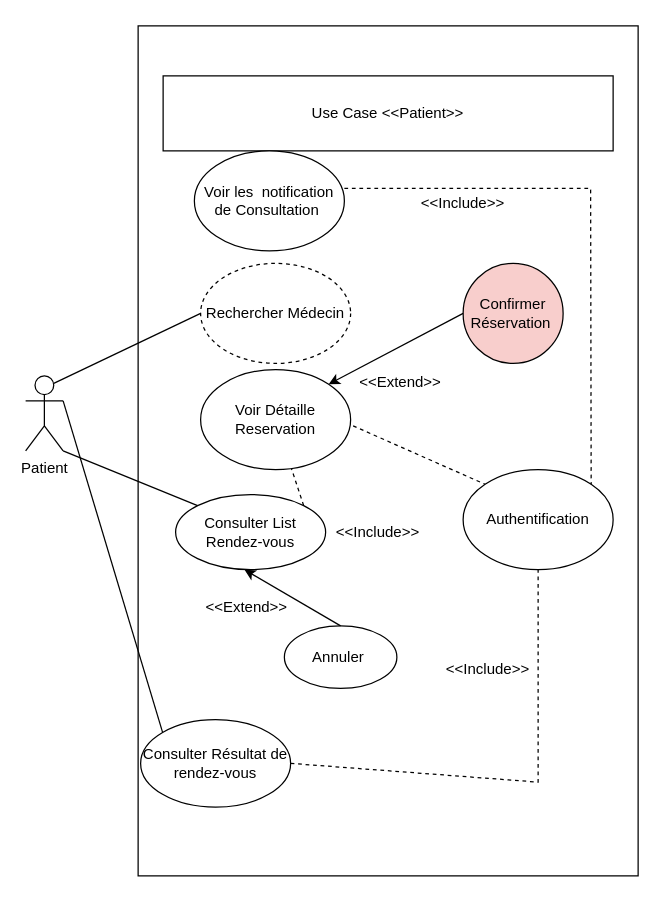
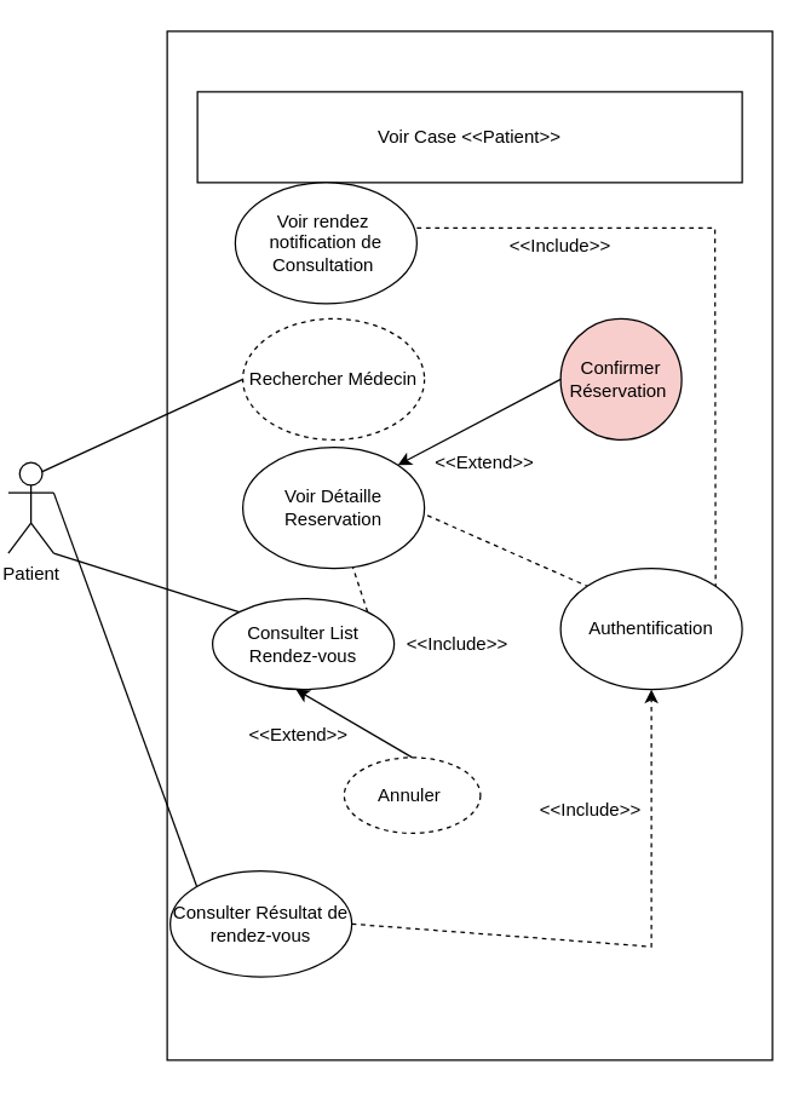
- <mxCell id="3" value="Use Case &amp;lt;&amp;lt;Patient&amp;gt;&amp;gt;" style="rounded=0;whiteSpace=wrap;html=1;" parent="1" vertex="1"><mxGeometry x="130" y="60" width="360" height="60" as="geometry" /></mxCell>
+ <mxCell id="3" value="Voir Case &amp;lt;&amp;lt;Patient&amp;gt;&amp;gt;" style="rounded=0;whiteSpace=wrap;html=1;" parent="1" vertex="1"><mxGeometry x="130" y="60" width="360" height="60" as="geometry" /></mxCell>
- <mxCell id="21" value="Voir les&amp;nbsp; notification de Consultation&amp;nbsp;" style="ellipse;whiteSpace=wrap;html=1;" parent="1" vertex="1"><mxGeometry x="155" y="120" width="120" height="80" as="geometry" /></mxCell>
+ <mxCell id="21" value="Voir rendez&amp;nbsp; notification de Consultation&amp;nbsp;" style="ellipse;whiteSpace=wrap;html=1;" parent="1" vertex="1"><mxGeometry x="155" y="120" width="120" height="80" as="geometry" /></mxCell>
- <mxCell id="4" value="Patient" style="shape=umlActor;verticalLabelPosition=bottom;verticalAlign=top;html=1;outlineConnect=0;" parent="1" vertex="1"><mxGeometry x="20" y="300" width="30" height="60" as="geometry" /></mxCell>
+ <mxCell id="4" value="Patient" style="shape=umlActor;verticalLabelPosition=bottom;verticalAlign=top;html=1;outlineConnect=0;" parent="1" vertex="1"><mxGeometry x="5" y="305" width="30" height="60" as="geometry" /></mxCell>
- <mxCell id="24" value="" style="endArrow=none;dashed=1;html=1;rounded=0;entryX=0.5;entryY=1;entryDx=0;entryDy=0;exitX=1;exitY=0.5;exitDx=0;exitDy=0;" edge="1" parent="1" source="16" target="5"><mxGeometry width="50" height="50" relative="1" as="geometry"><mxPoint x="250" y="420" as="sourcePoint" /><mxPoint x="300" y="370" as="targetPoint" /><Array as="points"><mxPoint x="430" y="625" /></Array></mxGeometry></mxCell>
+ <mxCell id="24" value="" style="endArrow=classic;dashed=1;html=1;rounded=0;entryX=0.5;entryY=1;entryDx=0;entryDy=0;exitX=1;exitY=0.5;exitDx=0;exitDy=0;" edge="1" parent="1" source="16" target="5"><mxGeometry width="50" height="50" relative="1" as="geometry"><mxPoint x="250" y="420" as="sourcePoint" /><mxPoint x="300" y="370" as="targetPoint" /><Array as="points"><mxPoint x="430" y="625" /></Array></mxGeometry></mxCell>
- <mxCell id="18" value="Annuler&amp;nbsp;" style="ellipse;whiteSpace=wrap;html=1;" parent="1" vertex="1"><mxGeometry x="227" y="500" width="90" height="50" as="geometry" /></mxCell>
+ <mxCell id="18" value="Annuler&amp;nbsp;" style="ellipse;whiteSpace=wrap;html=1;dashed=1;" parent="1" vertex="1"><mxGeometry x="227" y="500" width="90" height="50" as="geometry" /></mxCell>
